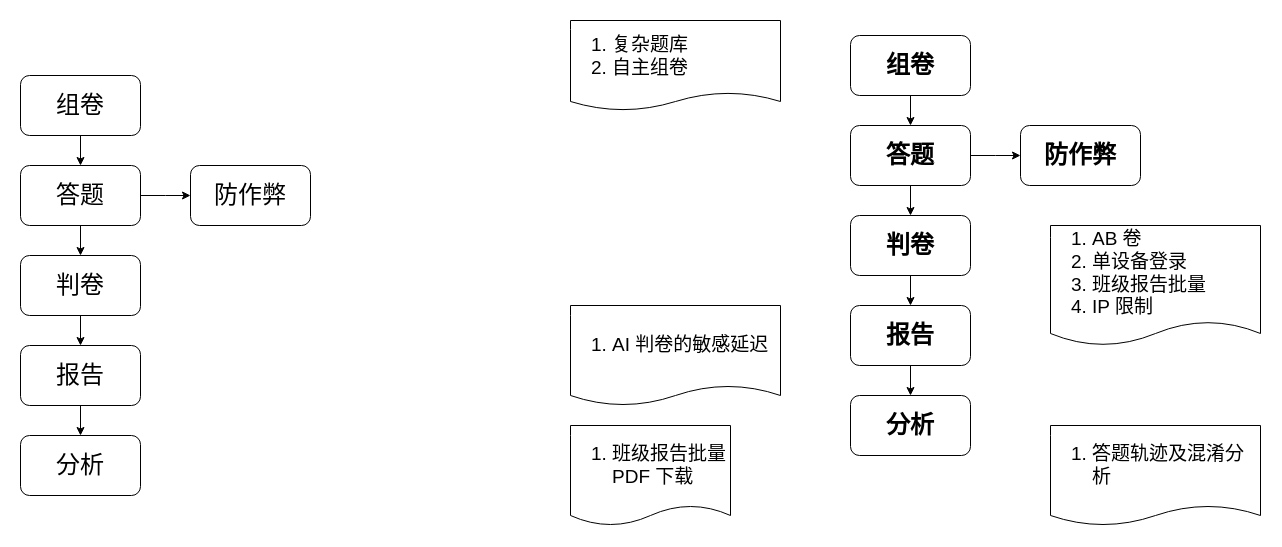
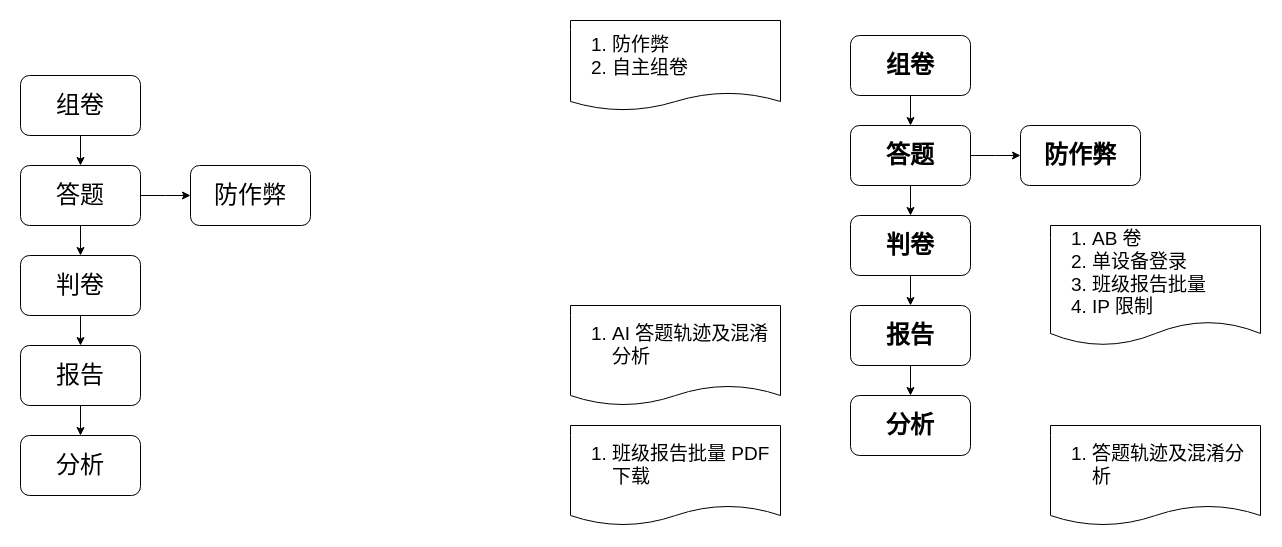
- <mxCell id="24" value="&lt;ol&gt;&lt;li&gt;复杂题库&lt;/li&gt;&lt;li&gt;自主组卷&lt;/li&gt;&lt;/ol&gt;" style="shape=document;whiteSpace=wrap;html=1;boundedLbl=1;fontSize=19;align=left;size=0.2;" parent="1" vertex="1"><mxGeometry x="570" y="20" width="210" height="90" as="geometry" /></mxCell>
+ <mxCell id="24" value="&lt;ol&gt;&lt;li&gt;防作弊&lt;/li&gt;&lt;li&gt;自主组卷&lt;/li&gt;&lt;/ol&gt;" style="shape=document;whiteSpace=wrap;html=1;boundedLbl=1;fontSize=19;align=left;size=0.2;" parent="1" vertex="1"><mxGeometry x="570" y="20" width="210" height="90" as="geometry" /></mxCell>
- <mxCell id="25" value="&lt;ol&gt;&lt;li&gt;AI 判卷的敏感延迟&lt;/li&gt;&lt;/ol&gt;" style="shape=document;whiteSpace=wrap;html=1;boundedLbl=1;fontSize=19;align=left;size=0.2;" parent="1" vertex="1"><mxGeometry x="570" y="305" width="210" height="100" as="geometry" /></mxCell>
+ <mxCell id="25" value="&lt;ol&gt;&lt;li&gt;AI 答题轨迹及混淆分析&lt;/li&gt;&lt;/ol&gt;" style="shape=document;whiteSpace=wrap;html=1;boundedLbl=1;fontSize=19;align=left;size=0.2;" parent="1" vertex="1"><mxGeometry x="570" y="305" width="210" height="100" as="geometry" /></mxCell>
- <mxCell id="26" value="&lt;ol&gt;&lt;li&gt;班级报告批量 PDF 下载&lt;/li&gt;&lt;/ol&gt;" style="shape=document;whiteSpace=wrap;html=1;boundedLbl=1;fontSize=19;align=left;size=0.2;" parent="1" vertex="1"><mxGeometry x="570" y="425" width="160" height="100" as="geometry" /></mxCell>
+ <mxCell id="26" value="&lt;ol&gt;&lt;li&gt;班级报告批量 PDF 下载&lt;/li&gt;&lt;/ol&gt;" style="shape=document;whiteSpace=wrap;html=1;boundedLbl=1;fontSize=19;align=left;size=0.2;" parent="1" vertex="1"><mxGeometry x="570" y="425" width="210" height="100" as="geometry" /></mxCell>
